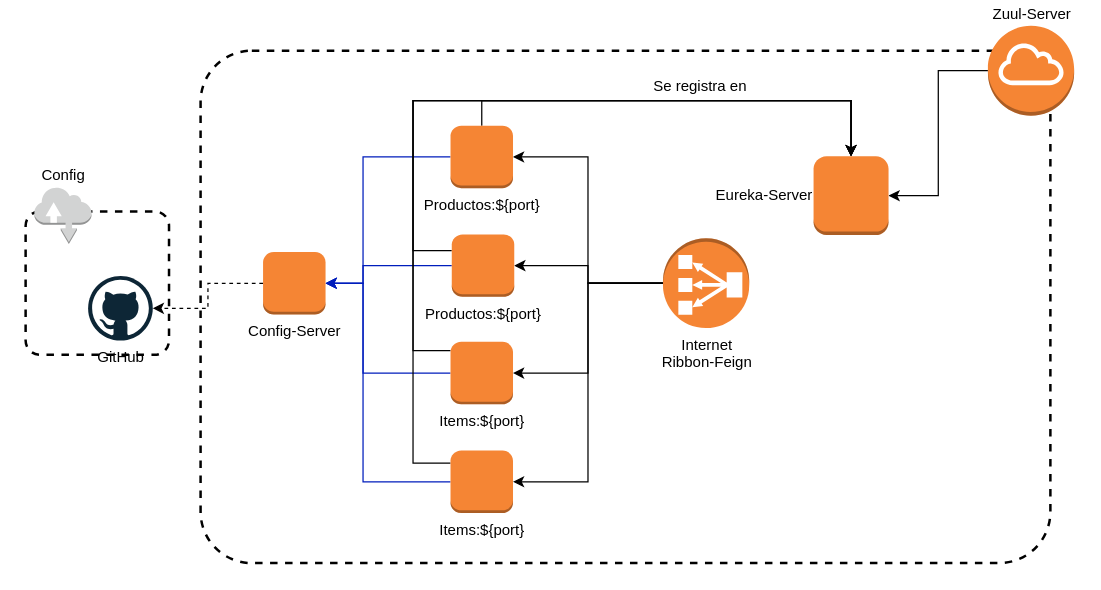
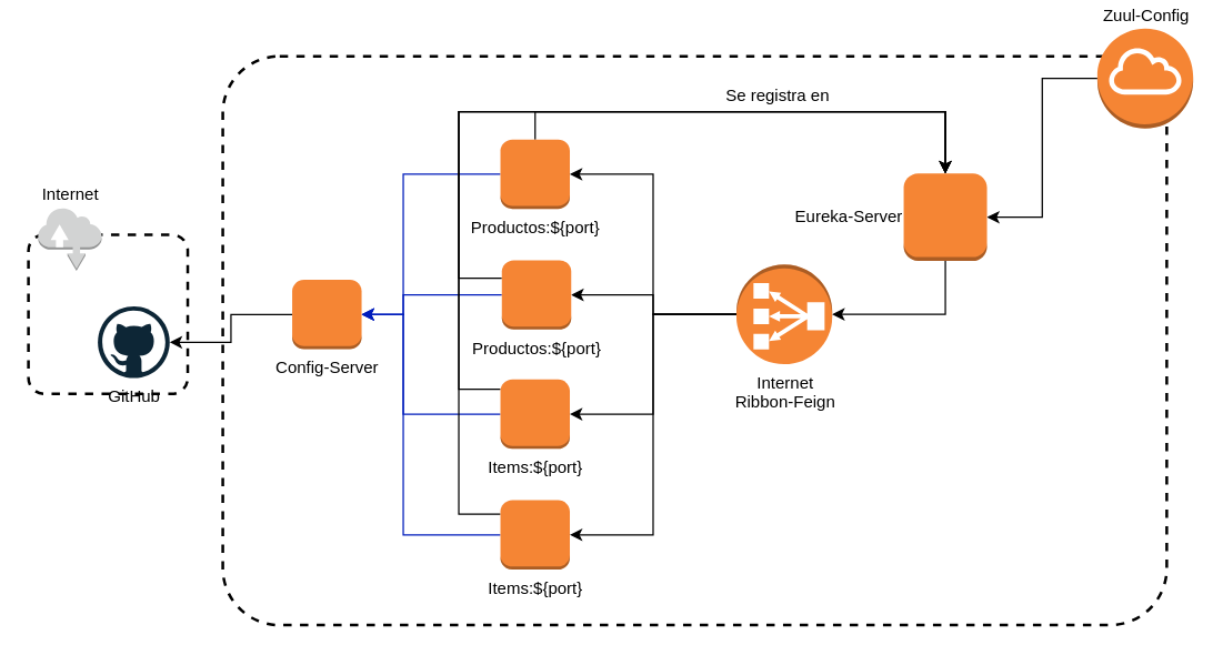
- <mxCell id="10" value="Zuul-Server" style="outlineConnect=0;dashed=0;verticalLabelPosition=top;verticalAlign=bottom;align=center;html=1;shape=mxgraph.aws3.internet_gateway;fillColor=#F58534;gradientColor=none;fontColor=#000000;labelPosition=center;" parent="1" vertex="1"><mxGeometry x="790" y="20" width="69" height="72" as="geometry" /></mxCell>
+ <mxCell id="10" value="Zuul-Config" style="outlineConnect=0;dashed=0;verticalLabelPosition=top;verticalAlign=bottom;align=center;html=1;shape=mxgraph.aws3.internet_gateway;fillColor=#F58534;gradientColor=none;fontColor=#000000;labelPosition=center;" parent="1" vertex="1"><mxGeometry x="790" y="20" width="69" height="72" as="geometry" /></mxCell>
- <mxCell id="4" value="Config" style="outlineConnect=0;dashed=0;verticalLabelPosition=top;verticalAlign=bottom;align=center;html=1;shape=mxgraph.aws3.internet;fillColor=#D2D3D3;gradientColor=none;labelPosition=center;" vertex="1" parent="2"><mxGeometry x="7" width="45.75" height="45.75" as="geometry" /></mxCell>
+ <mxCell id="4" value="Internet" style="outlineConnect=0;dashed=0;verticalLabelPosition=top;verticalAlign=bottom;align=center;html=1;shape=mxgraph.aws3.internet;fillColor=#D2D3D3;gradientColor=none;labelPosition=center;" vertex="1" parent="2"><mxGeometry x="7" width="45.75" height="45.75" as="geometry" /></mxCell>
+ <mxCell id="25" style="edgeStyle=orthogonalEdgeStyle;rounded=0;orthogonalLoop=1;jettySize=auto;html=1;entryX=0;entryY=0.5;entryDx=0;entryDy=0;entryPerimeter=0;fontColor=#000000;" parent="1" source="26" target="15" edge="1"><mxGeometry relative="1" as="geometry"><Array as="points"><mxPoint x="681" y="226" /></Array></mxGeometry></mxCell>
- <mxCell id="28" style="edgeStyle=orthogonalEdgeStyle;rounded=0;orthogonalLoop=1;jettySize=auto;html=1;dashed=1;" edge="1" parent="1" source="29" target="30"><mxGeometry relative="1" as="geometry" /></mxCell>
+ <mxCell id="28" style="edgeStyle=orthogonalEdgeStyle;rounded=0;orthogonalLoop=1;jettySize=auto;html=1;" edge="1" parent="1" source="29" target="30"><mxGeometry relative="1" as="geometry" /></mxCell>
